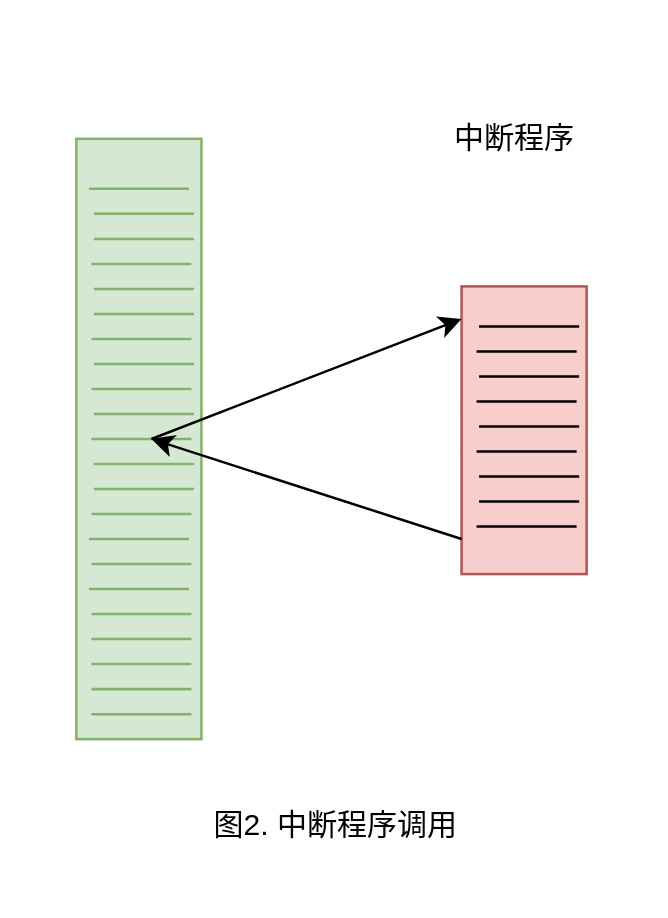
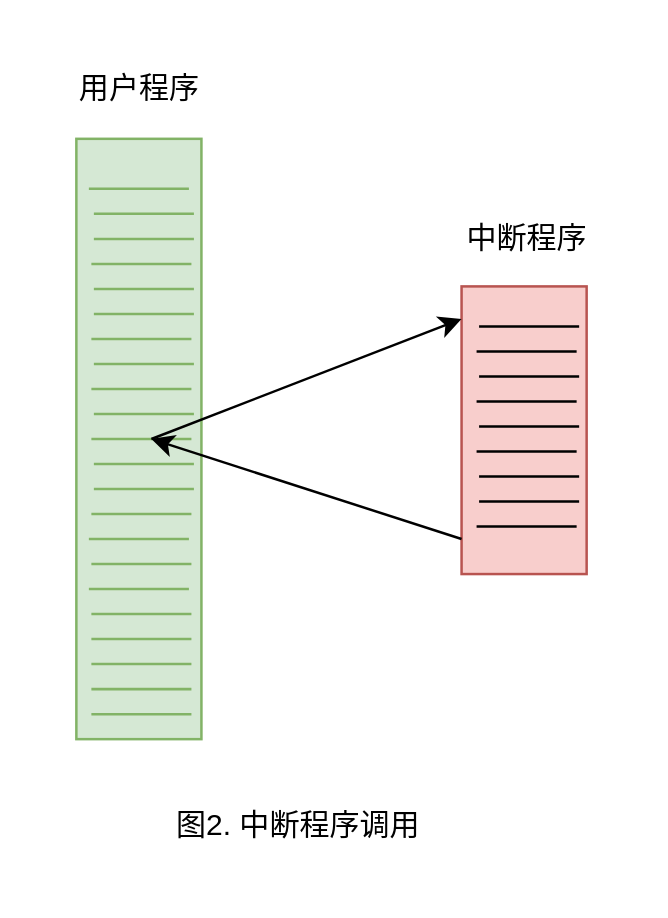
+ <mxCell id="36" value="用户程序" style="text;html=1;align=center;verticalAlign=middle;resizable=0;points=[];autosize=1;strokeColor=none;fillColor=none;" vertex="1" parent="1"><mxGeometry x="20" y="20" width="70" height="30" as="geometry" /></mxCell>
- <mxCell id="35" value="中断程序" style="text;html=1;align=center;verticalAlign=middle;resizable=0;points=[];autosize=1;strokeColor=none;fillColor=none;" vertex="1" parent="1"><mxGeometry x="170" y="40" width="70" height="30" as="geometry" /></mxCell>
+ <mxCell id="35" value="中断程序" style="text;html=1;align=center;verticalAlign=middle;resizable=0;points=[];autosize=1;strokeColor=none;fillColor=none;" vertex="1" parent="1"><mxGeometry x="175" y="80" width="70" height="30" as="geometry" /></mxCell>
- <mxCell id="39" value="图2. 中断程序调用" style="text;html=1;strokeColor=none;fillColor=none;align=center;verticalAlign=middle;whiteSpace=wrap;rounded=0;" vertex="1" parent="1"><mxGeometry x="77" y="315" width="114" height="30" as="geometry" /></mxCell>
+ <mxCell id="39" value="图2. 中断程序调用" style="text;html=1;strokeColor=none;fillColor=none;align=center;verticalAlign=middle;whiteSpace=wrap;rounded=0;" vertex="1" parent="1"><mxGeometry x="62" y="315" width="114" height="30" as="geometry" /></mxCell>
